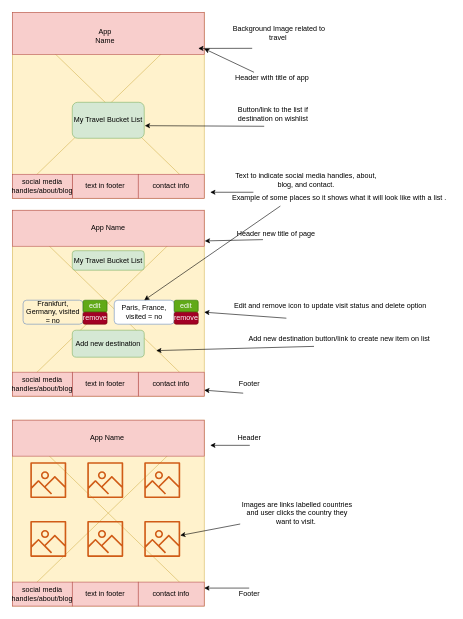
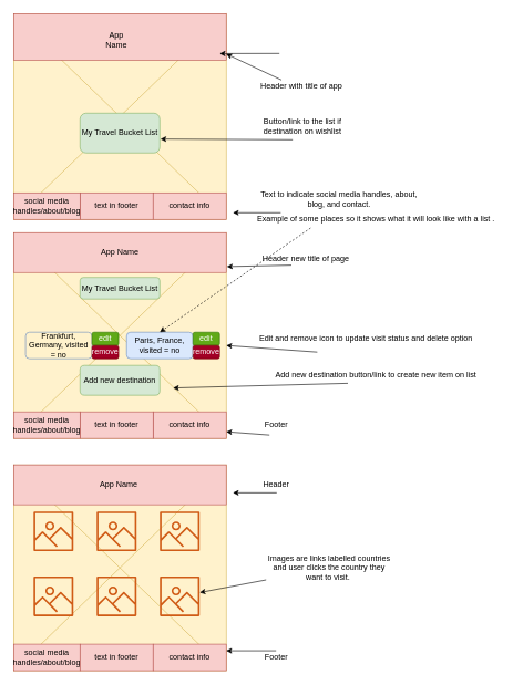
- <mxCell id="5" value="Background Image related to travel&amp;nbsp;" style="text;html=1;strokeColor=none;fillColor=none;align=center;verticalAlign=middle;whiteSpace=wrap;rounded=0;" vertex="1" parent="1"><mxGeometry x="370" y="45" width="190" height="20" as="geometry" /></mxCell>
- <mxCell id="51" value="" style="endArrow=classic;html=1;entryX=0.5;entryY=0;entryDx=0;entryDy=0;exitX=0.235;exitY=1.15;exitDx=0;exitDy=0;exitPerimeter=0;" edge="1" parent="1" source="40" target="39"><mxGeometry width="50" height="50" relative="1" as="geometry"><mxPoint x="448.04" y="409" as="sourcePoint" /><mxPoint x="350.96" y="411.15" as="targetPoint" /><Array as="points" /></mxGeometry></mxCell>
+ <mxCell id="51" value="" style="endArrow=classic;html=1;entryX=0.5;entryY=0;entryDx=0;entryDy=0;exitX=0.235;exitY=1.15;exitDx=0;exitDy=0;exitPerimeter=0;dashed=1;" edge="1" parent="1" source="40" target="39"><mxGeometry width="50" height="50" relative="1" as="geometry"><mxPoint x="448.04" y="409" as="sourcePoint" /><mxPoint x="350.96" y="411.15" as="targetPoint" /><Array as="points" /></mxGeometry></mxCell>
- <mxCell id="39" value="Paris, France, visited = no" style="rounded=1;whiteSpace=wrap;html=1;fillColor=#ffffff;strokeColor=#6c8ebf;" vertex="1" parent="1"><mxGeometry x="190" y="500" width="100" height="40" as="geometry" /></mxCell>
+ <mxCell id="39" value="Paris, France, visited = no" style="rounded=1;whiteSpace=wrap;html=1;fillColor=#dae8fc;strokeColor=#6c8ebf;" vertex="1" parent="1"><mxGeometry x="190" y="500" width="100" height="40" as="geometry" /></mxCell>
